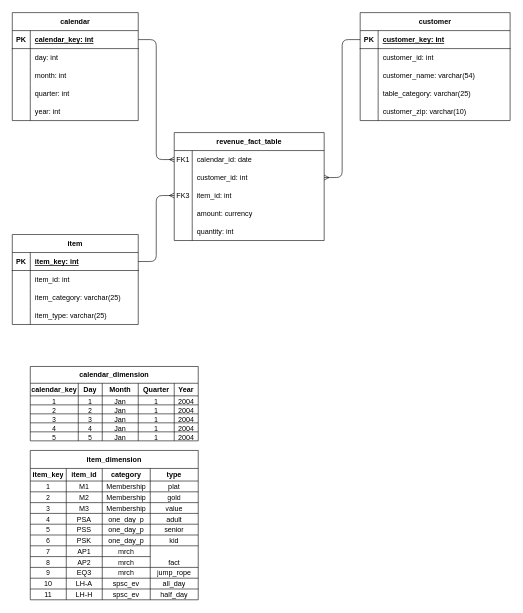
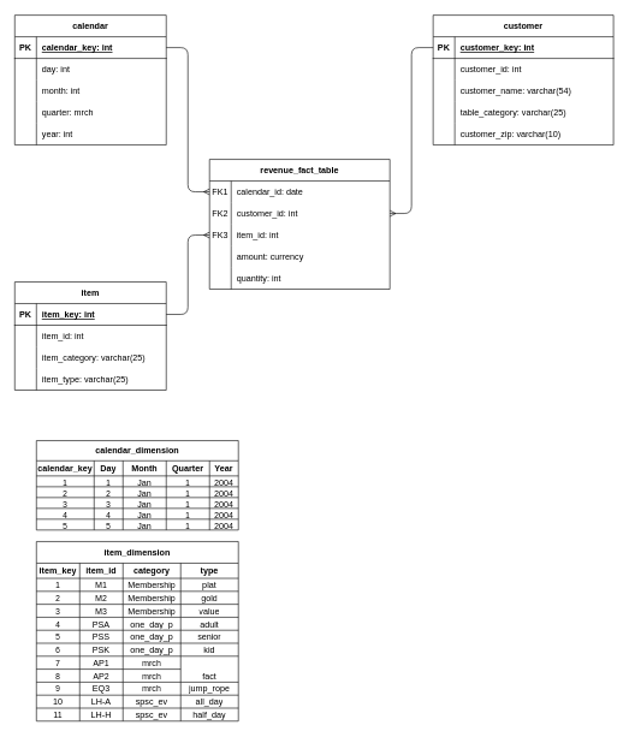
- <mxCell id="32" value="quarter: int" style="shape=partialRectangle;overflow=hidden;connectable=0;fillColor=none;top=0;left=0;bottom=0;right=0;align=left;spacingLeft=6;" vertex="1" parent="30"><mxGeometry x="30" width="180" height="30" as="geometry" /></mxCell>
+ <mxCell id="32" value="quarter: mrch" style="shape=partialRectangle;overflow=hidden;connectable=0;fillColor=none;top=0;left=0;bottom=0;right=0;align=left;spacingLeft=6;" vertex="1" parent="30"><mxGeometry x="30" width="180" height="30" as="geometry" /></mxCell>
+ <mxCell id="9" value="FK2" style="shape=partialRectangle;overflow=hidden;connectable=0;fillColor=none;top=0;left=0;bottom=0;right=0;" parent="8" vertex="1"><mxGeometry width="30" height="30" as="geometry" /></mxCell>
